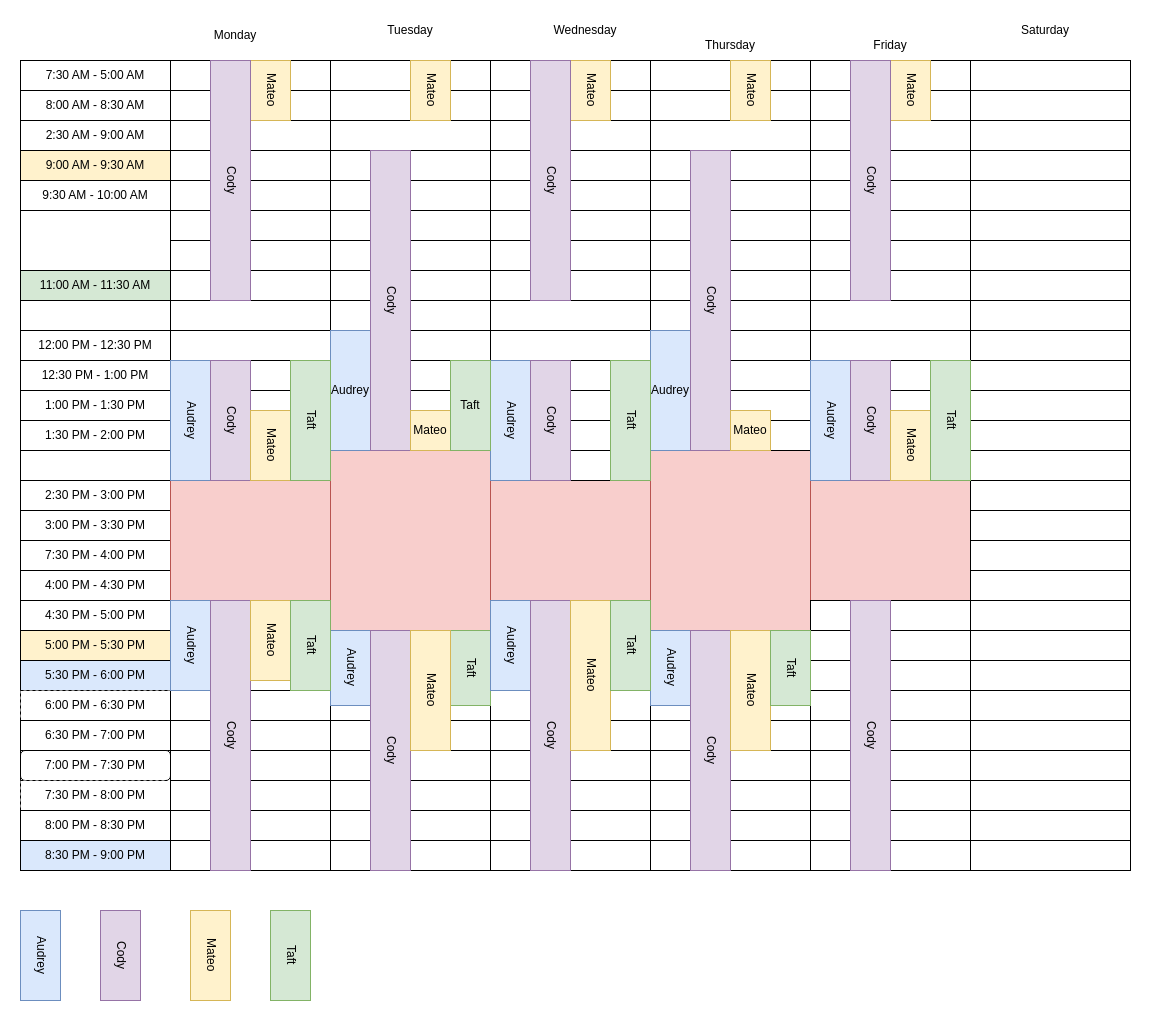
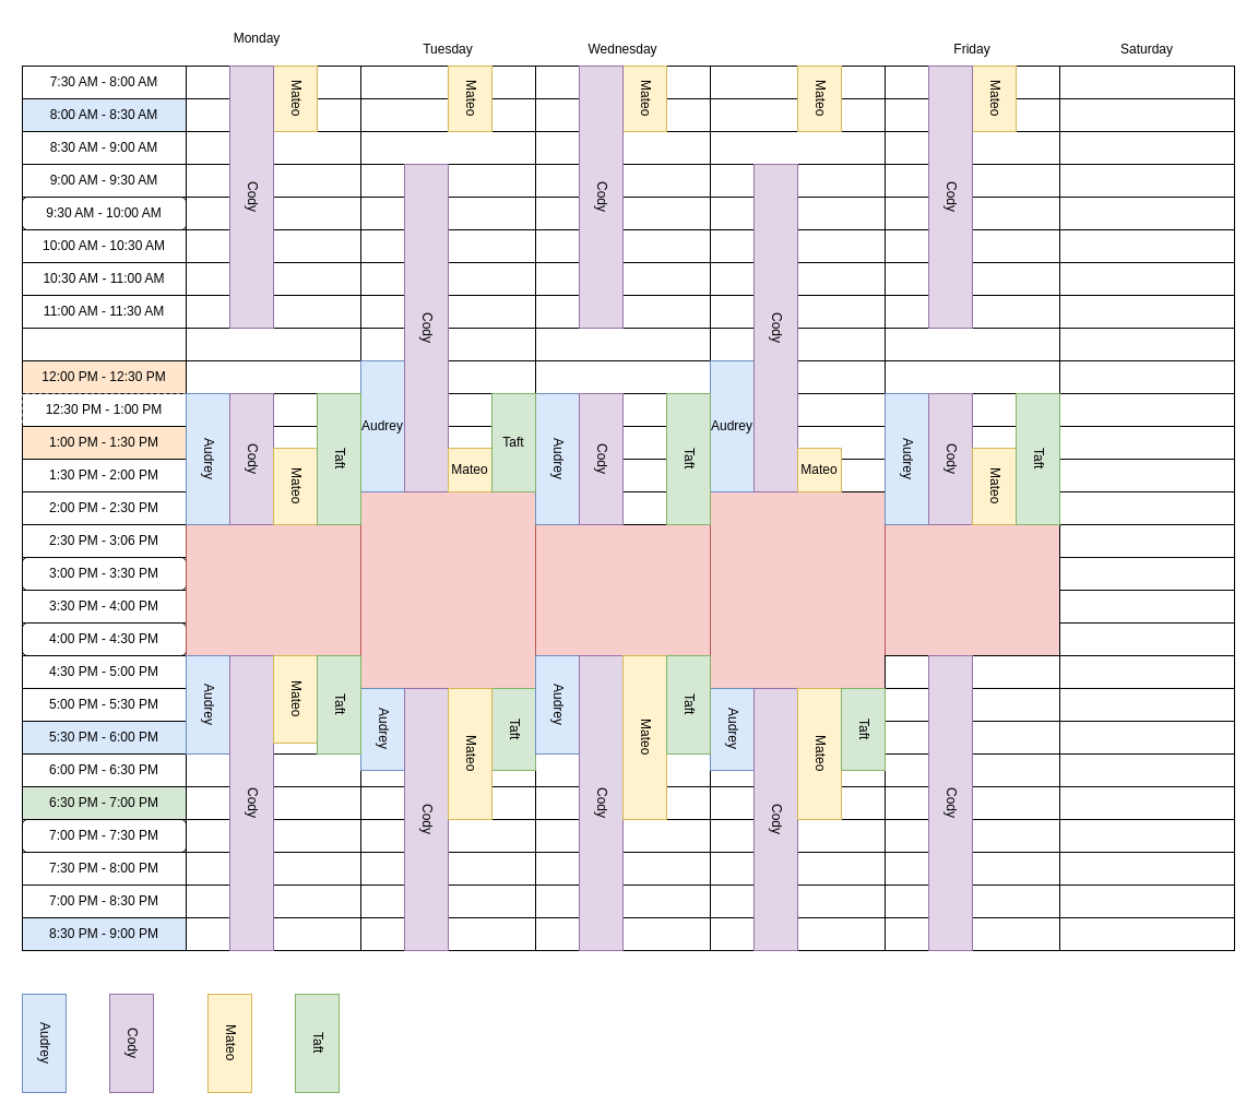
- <mxCell id="52" value="Tuesday" style="text;html=1;align=center;verticalAlign=middle;whiteSpace=wrap;rounded=0;" parent="1" vertex="1"><mxGeometry x="380" y="15" width="60" height="30" as="geometry" /></mxCell>
+ <mxCell id="52" value="Tuesday" style="text;html=1;align=center;verticalAlign=middle;whiteSpace=wrap;rounded=0;" parent="1" vertex="1"><mxGeometry x="380" y="30" width="60" height="30" as="geometry" /></mxCell>
- <mxCell id="75" value="Wednesday" style="text;html=1;align=center;verticalAlign=middle;whiteSpace=wrap;rounded=0;" parent="1" vertex="1"><mxGeometry x="555" y="15" width="60" height="30" as="geometry" /></mxCell>
+ <mxCell id="75" value="Wednesday" style="text;html=1;align=center;verticalAlign=middle;whiteSpace=wrap;rounded=0;" parent="1" vertex="1"><mxGeometry x="540" y="30" width="60" height="30" as="geometry" /></mxCell>
- <mxCell id="148" value="Saturday" style="text;html=1;align=center;verticalAlign=middle;whiteSpace=wrap;rounded=0;" parent="1" vertex="1"><mxGeometry x="1015" y="15" width="60" height="30" as="geometry" /></mxCell>
+ <mxCell id="148" value="Saturday" style="text;html=1;align=center;verticalAlign=middle;whiteSpace=wrap;rounded=0;" parent="1" vertex="1"><mxGeometry x="1020" y="30" width="60" height="30" as="geometry" /></mxCell>
- <mxCell id="100" value="Thursday" style="text;html=1;align=center;verticalAlign=middle;whiteSpace=wrap;rounded=0;" parent="1" vertex="1"><mxGeometry x="700" y="30" width="60" height="30" as="geometry" /></mxCell>
- <mxCell id="3" value="7:30 AM - 5:00 AM" style="rounded=0;whiteSpace=wrap;html=1;" parent="1" vertex="1"><mxGeometry x="20" y="60" width="150" height="30" as="geometry" /></mxCell>
+ <mxCell id="3" value="7:30 AM - 8:00 AM" style="rounded=0;whiteSpace=wrap;html=1;" parent="1" vertex="1"><mxGeometry x="20" y="60" width="150" height="30" as="geometry" /></mxCell>
- <mxCell id="4" value="8:00 AM - 8:30 AM" style="rounded=0;whiteSpace=wrap;html=1;" parent="1" vertex="1"><mxGeometry x="20" y="90" width="150" height="30" as="geometry" /></mxCell>
+ <mxCell id="4" value="8:00 AM - 8:30 AM" style="rounded=0;whiteSpace=wrap;html=1;fillColor=#dae8fc;" parent="1" vertex="1"><mxGeometry x="20" y="90" width="150" height="30" as="geometry" /></mxCell>
- <mxCell id="5" value="2:30 AM - 9:00 AM" style="rounded=0;whiteSpace=wrap;html=1;" parent="1" vertex="1"><mxGeometry x="20" y="120" width="150" height="30" as="geometry" /></mxCell>
+ <mxCell id="5" value="8:30 AM - 9:00 AM" style="rounded=0;whiteSpace=wrap;html=1;" parent="1" vertex="1"><mxGeometry x="20" y="120" width="150" height="30" as="geometry" /></mxCell>
- <mxCell id="176" value="9:00 AM - 9:30 AM" style="rounded=0;whiteSpace=wrap;html=1;fillColor=#fff2cc;" parent="1" vertex="1"><mxGeometry x="20" y="150" width="150" height="30" as="geometry" /></mxCell>
+ <mxCell id="176" value="9:00 AM - 9:30 AM" style="rounded=0;whiteSpace=wrap;html=1;" parent="1" vertex="1"><mxGeometry x="20" y="150" width="150" height="30" as="geometry" /></mxCell>
- <mxCell id="177" value="9:30 AM - 10:00 AM" style="rounded=0;whiteSpace=wrap;html=1;" parent="1" vertex="1"><mxGeometry x="20" y="180" width="150" height="30" as="geometry" /></mxCell>
+ <mxCell id="177" value="9:30 AM - 10:00 AM" style="whiteSpace=wrap;html=1;rounded=1;" parent="1" vertex="1"><mxGeometry x="20" y="180" width="150" height="30" as="geometry" /></mxCell>
+ <mxCell id="19" value="10:00 AM - 10:30 AM" style="rounded=0;whiteSpace=wrap;html=1;" parent="1" vertex="1"><mxGeometry x="20" y="210" width="150" height="30" as="geometry" /></mxCell>
+ <mxCell id="6" value="10:30 AM - 11:00 AM" style="rounded=0;whiteSpace=wrap;html=1;" parent="1" vertex="1"><mxGeometry x="20" y="240" width="150" height="30" as="geometry" /></mxCell>
- <mxCell id="7" value="11:00 AM - 11:30 AM" style="rounded=0;whiteSpace=wrap;html=1;fillColor=#d5e8d4;" parent="1" vertex="1"><mxGeometry x="20" y="270" width="150" height="30" as="geometry" /></mxCell>
+ <mxCell id="7" value="11:00 AM - 11:30 AM" style="rounded=0;whiteSpace=wrap;html=1;" parent="1" vertex="1"><mxGeometry x="20" y="270" width="150" height="30" as="geometry" /></mxCell>
- <mxCell id="8" value="12:00 PM - 12:30 PM" style="rounded=0;whiteSpace=wrap;html=1;" parent="1" vertex="1"><mxGeometry x="20" y="330" width="150" height="30" as="geometry" /></mxCell>
+ <mxCell id="8" value="12:00 PM - 12:30 PM" style="rounded=0;whiteSpace=wrap;html=1;fillColor=#ffe6cc;" parent="1" vertex="1"><mxGeometry x="20" y="330" width="150" height="30" as="geometry" /></mxCell>
- <mxCell id="9" value="12:30 PM - 1:00 PM" style="rounded=0;whiteSpace=wrap;html=1;" parent="1" vertex="1"><mxGeometry x="20" y="360" width="150" height="30" as="geometry" /></mxCell>
+ <mxCell id="9" value="12:30 PM - 1:00 PM" style="rounded=0;whiteSpace=wrap;html=1;dashed=1;" parent="1" vertex="1"><mxGeometry x="20" y="360" width="150" height="30" as="geometry" /></mxCell>
- <mxCell id="10" value="1:00 PM - 1:30 PM" style="rounded=0;whiteSpace=wrap;html=1;" parent="1" vertex="1"><mxGeometry x="20" y="390" width="150" height="30" as="geometry" /></mxCell>
+ <mxCell id="10" value="1:00 PM - 1:30 PM" style="rounded=0;whiteSpace=wrap;html=1;fillColor=#ffe6cc;" parent="1" vertex="1"><mxGeometry x="20" y="390" width="150" height="30" as="geometry" /></mxCell>
+ <mxCell id="12" value="2:00 PM - 2:30 PM" style="rounded=0;whiteSpace=wrap;html=1;" parent="1" vertex="1"><mxGeometry x="20" y="450" width="150" height="30" as="geometry" /></mxCell>
- <mxCell id="13" value="2:30 PM - 3:00 PM" style="rounded=0;whiteSpace=wrap;html=1;" parent="1" vertex="1"><mxGeometry x="20" y="480" width="150" height="30" as="geometry" /></mxCell>
+ <mxCell id="13" value="2:30 PM - 3:06 PM" style="rounded=0;whiteSpace=wrap;html=1;" parent="1" vertex="1"><mxGeometry x="20" y="480" width="150" height="30" as="geometry" /></mxCell>
- <mxCell id="14" value="3:00 PM - 3:30 PM" style="rounded=0;whiteSpace=wrap;html=1;" parent="1" vertex="1"><mxGeometry x="20" y="510" width="150" height="30" as="geometry" /></mxCell>
+ <mxCell id="14" value="3:00 PM - 3:30 PM" style="whiteSpace=wrap;html=1;rounded=1;" parent="1" vertex="1"><mxGeometry x="20" y="510" width="150" height="30" as="geometry" /></mxCell>
- <mxCell id="15" value="7:30 PM - 4:00 PM" style="rounded=0;whiteSpace=wrap;html=1;" parent="1" vertex="1"><mxGeometry x="20" y="540" width="150" height="30" as="geometry" /></mxCell>
+ <mxCell id="15" value="3:30 PM - 4:00 PM" style="rounded=0;whiteSpace=wrap;html=1;" parent="1" vertex="1"><mxGeometry x="20" y="540" width="150" height="30" as="geometry" /></mxCell>
- <mxCell id="16" value="4:00 PM - 4:30 PM" style="rounded=0;whiteSpace=wrap;html=1;" parent="1" vertex="1"><mxGeometry x="20" y="570" width="150" height="30" as="geometry" /></mxCell>
+ <mxCell id="16" value="4:00 PM - 4:30 PM" style="whiteSpace=wrap;html=1;rounded=1;" parent="1" vertex="1"><mxGeometry x="20" y="570" width="150" height="30" as="geometry" /></mxCell>
- <mxCell id="18" value="5:00 PM - 5:30 PM" style="rounded=0;whiteSpace=wrap;html=1;fillColor=#fff2cc;" parent="1" vertex="1"><mxGeometry x="20" y="630" width="150" height="30" as="geometry" /></mxCell>
+ <mxCell id="18" value="5:00 PM - 5:30 PM" style="rounded=0;whiteSpace=wrap;html=1;" parent="1" vertex="1"><mxGeometry x="20" y="630" width="150" height="30" as="geometry" /></mxCell>
- <mxCell id="21" value="6:00 PM - 6:30 PM" style="rounded=0;whiteSpace=wrap;html=1;dashed=1;" parent="1" vertex="1"><mxGeometry x="20" y="690" width="150" height="30" as="geometry" /></mxCell>
+ <mxCell id="21" value="6:00 PM - 6:30 PM" style="rounded=0;whiteSpace=wrap;html=1;" parent="1" vertex="1"><mxGeometry x="20" y="690" width="150" height="30" as="geometry" /></mxCell>
- <mxCell id="22" value="6:30 PM - 7:00 PM" style="rounded=0;whiteSpace=wrap;html=1;" parent="1" vertex="1"><mxGeometry x="20" y="720" width="150" height="30" as="geometry" /></mxCell>
+ <mxCell id="22" value="6:30 PM - 7:00 PM" style="rounded=0;whiteSpace=wrap;html=1;fillColor=#d5e8d4;" parent="1" vertex="1"><mxGeometry x="20" y="720" width="150" height="30" as="geometry" /></mxCell>
- <mxCell id="24" value="7:30 PM - 8:00 PM" style="rounded=0;whiteSpace=wrap;html=1;dashed=1;" parent="1" vertex="1"><mxGeometry x="20" y="780" width="150" height="30" as="geometry" /></mxCell>
+ <mxCell id="24" value="7:30 PM - 8:00 PM" style="rounded=0;whiteSpace=wrap;html=1;" parent="1" vertex="1"><mxGeometry x="20" y="780" width="150" height="30" as="geometry" /></mxCell>
- <mxCell id="25" value="8:00 PM - 8:30 PM" style="rounded=0;whiteSpace=wrap;html=1;" parent="1" vertex="1"><mxGeometry x="20" y="810" width="150" height="30" as="geometry" /></mxCell>
+ <mxCell id="25" value="7:00 PM - 8:30 PM" style="rounded=0;whiteSpace=wrap;html=1;" parent="1" vertex="1"><mxGeometry x="20" y="810" width="150" height="30" as="geometry" /></mxCell>
